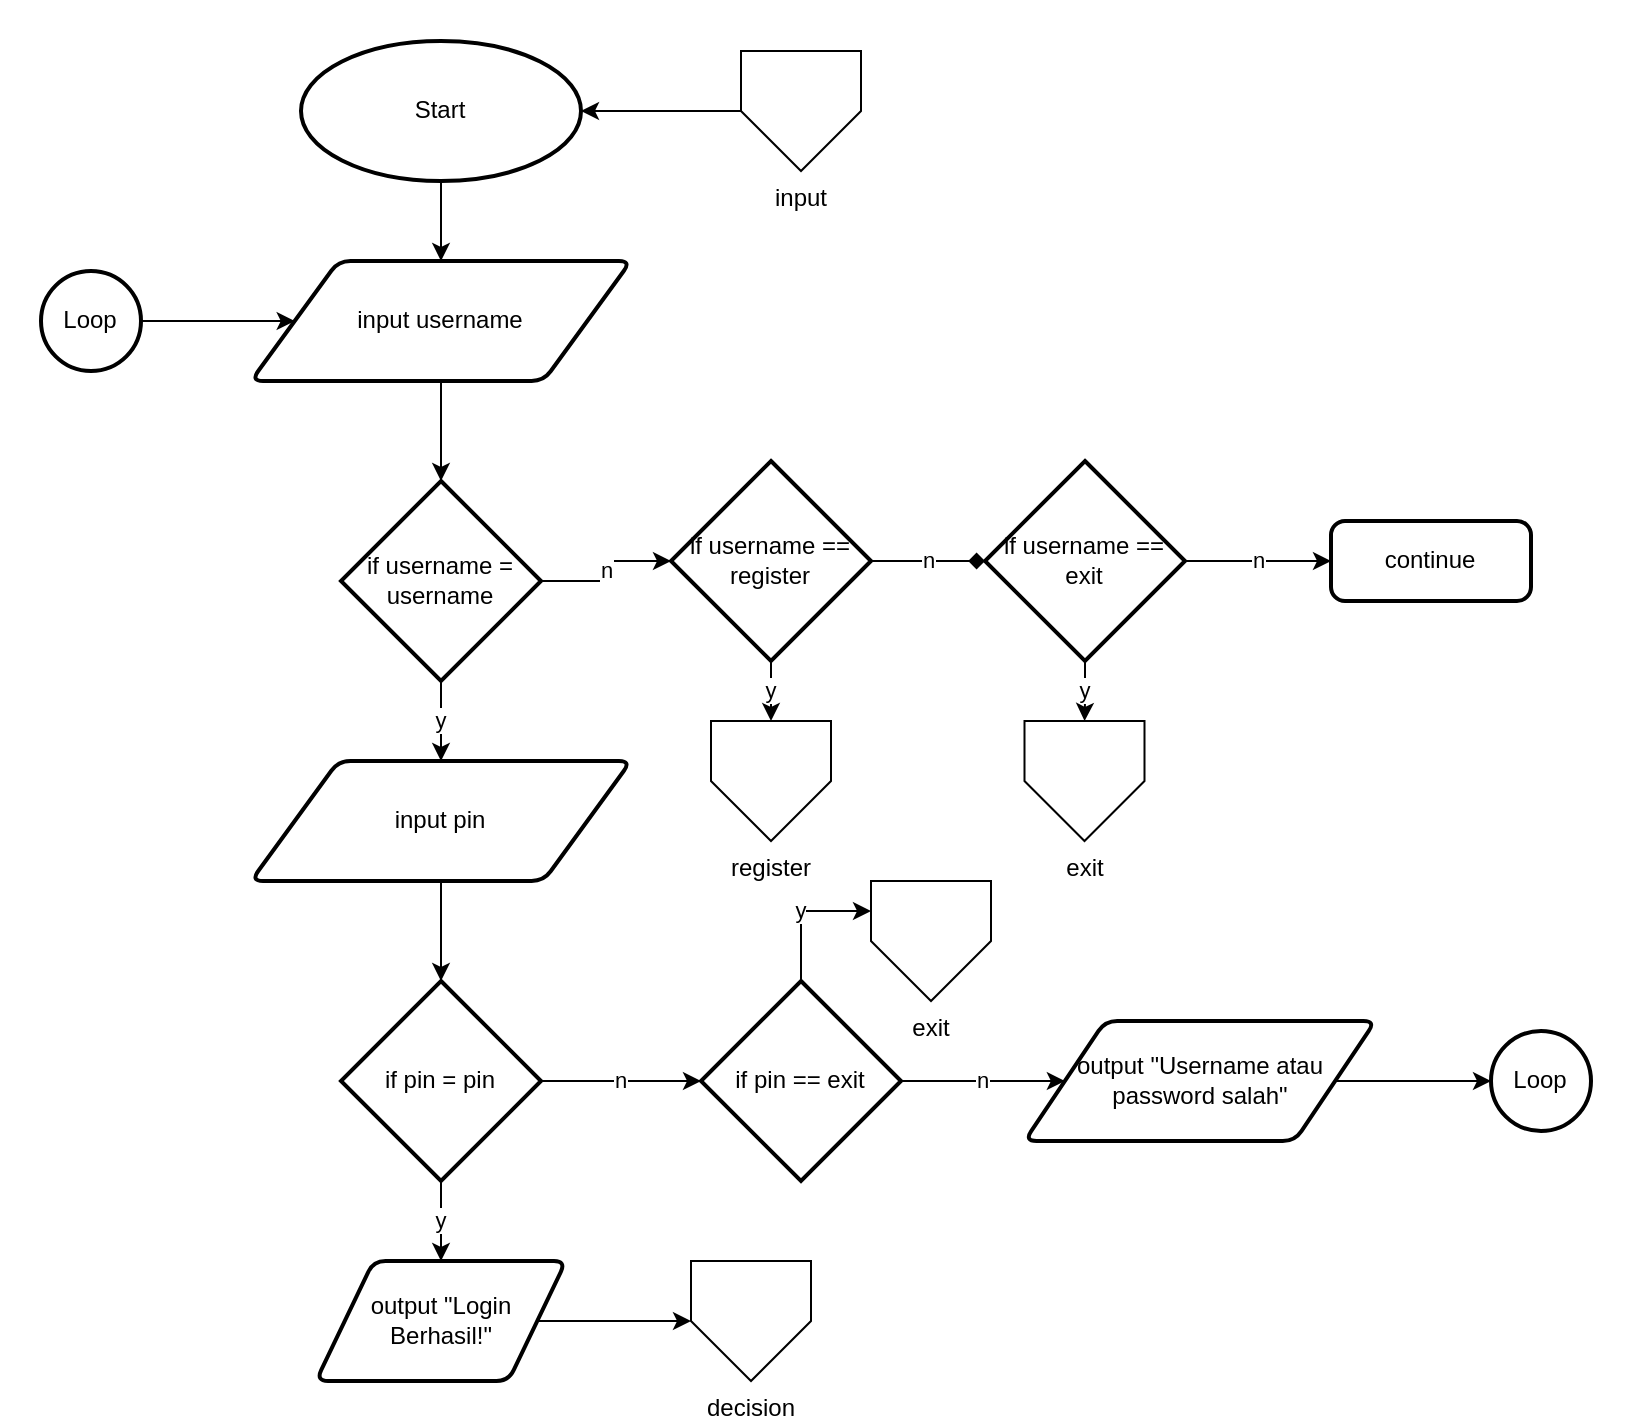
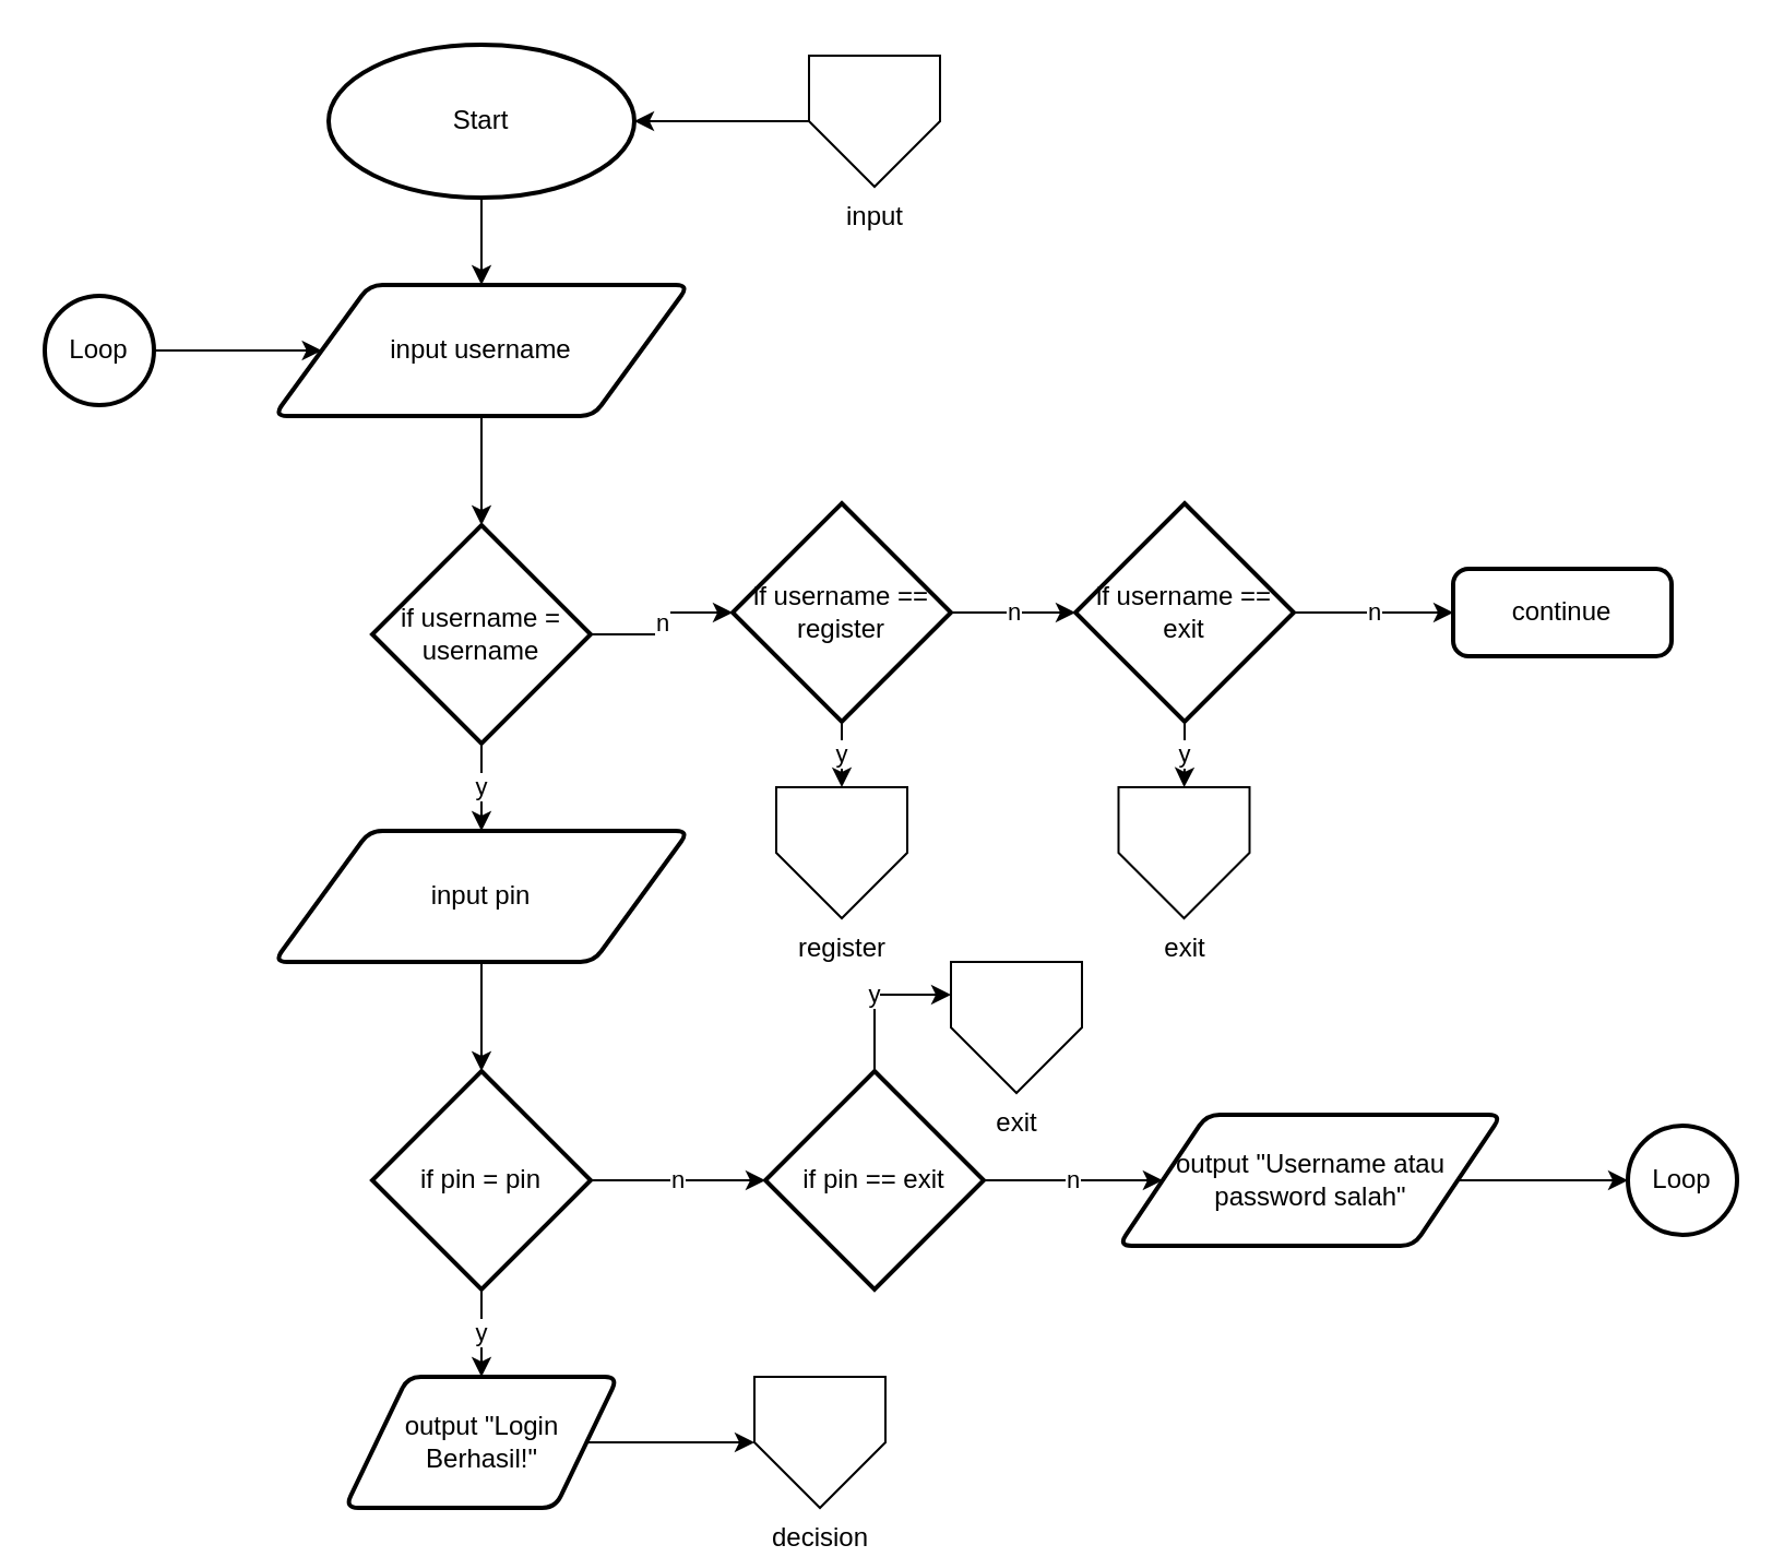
- <mxCell id="6" value="n" style="edgeStyle=orthogonalEdgeStyle;rounded=0;orthogonalLoop=1;jettySize=auto;html=1;endArrow=diamond;" edge="1" parent="1" source="8" target="11"><mxGeometry relative="1" as="geometry" /></mxCell>
+ <mxCell id="6" value="n" style="edgeStyle=orthogonalEdgeStyle;rounded=0;orthogonalLoop=1;jettySize=auto;html=1;" edge="1" parent="1" source="8" target="11"><mxGeometry relative="1" as="geometry" /></mxCell>
